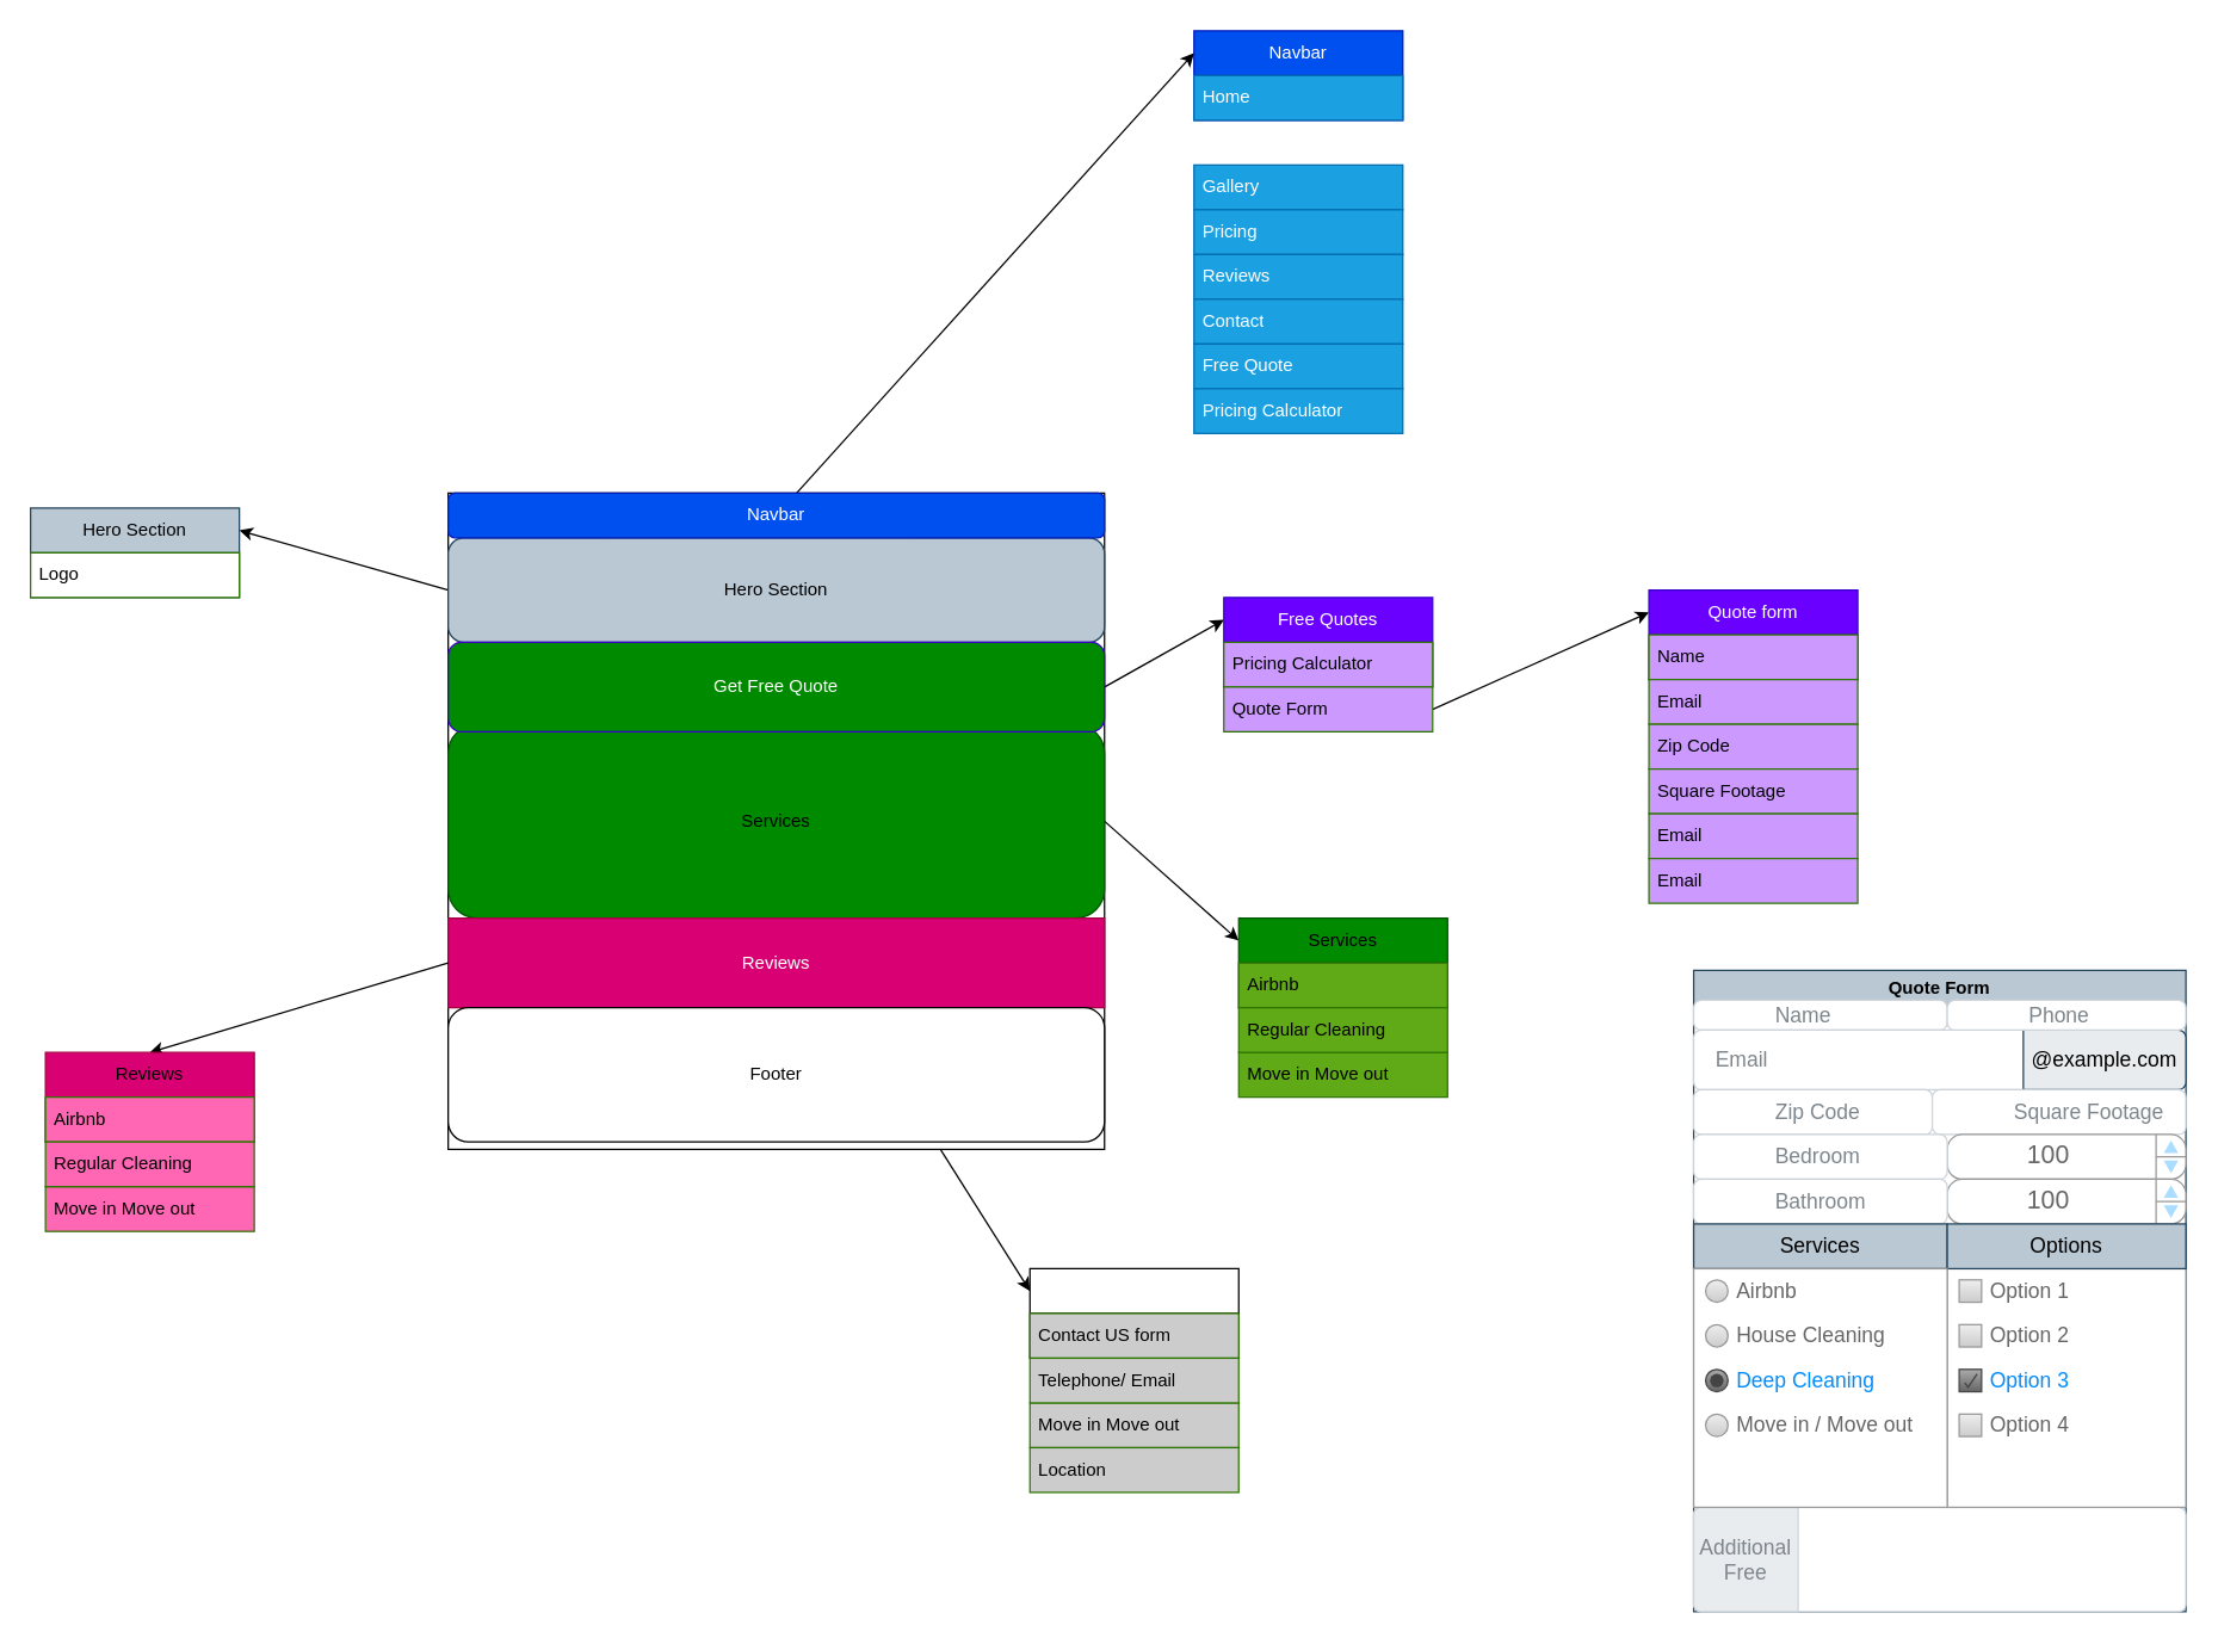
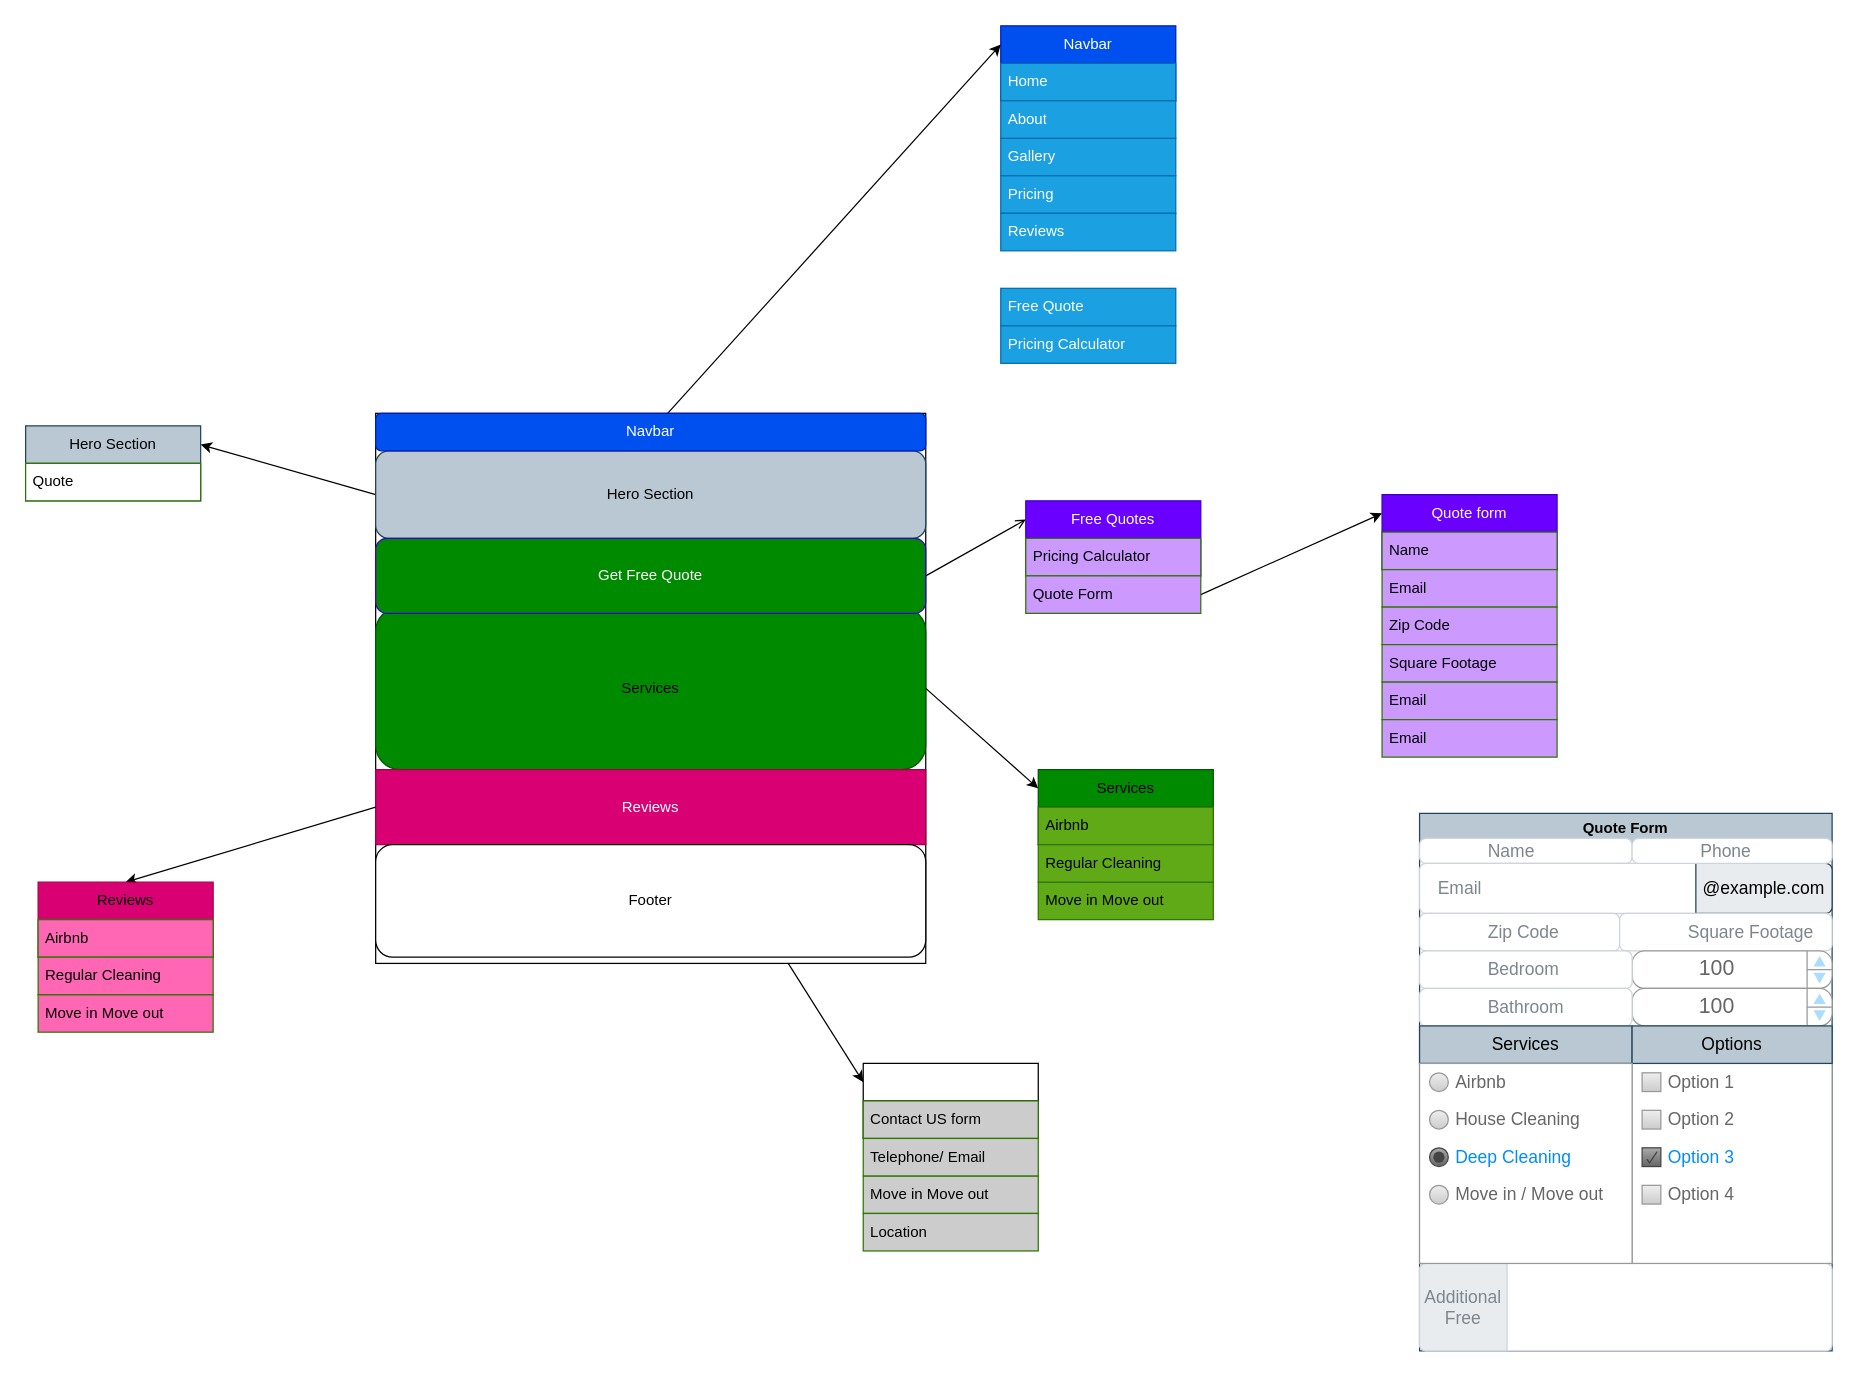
+ <mxCell id="19" value="About" style="text;strokeColor=#006EAF;fillColor=#1ba1e2;align=left;verticalAlign=middle;spacingLeft=4;spacingRight=4;overflow=hidden;points=[[0,0.5],[1,0.5]];portConstraint=eastwest;rotatable=0;whiteSpace=wrap;html=1;fontColor=#ffffff;" vertex="1" parent="1"><mxGeometry x="800" y="80" width="140" height="30" as="geometry" /></mxCell>
- <mxCell id="17" value="Contact" style="text;strokeColor=#006EAF;fillColor=#1ba1e2;align=left;verticalAlign=middle;spacingLeft=4;spacingRight=4;overflow=hidden;points=[[0,0.5],[1,0.5]];portConstraint=eastwest;rotatable=0;whiteSpace=wrap;html=1;fontColor=#ffffff;" vertex="1" parent="1"><mxGeometry x="800" y="200" width="140" height="30" as="geometry" /></mxCell>
- <mxCell id="42" value="&lt;font color=&quot;#000000&quot;&gt;Logo&lt;/font&gt;" style="text;strokeColor=#2D7600;fillColor=#FFFFFF;align=left;verticalAlign=middle;spacingLeft=4;spacingRight=4;overflow=hidden;points=[[0,0.5],[1,0.5]];portConstraint=eastwest;rotatable=0;whiteSpace=wrap;html=1;fontColor=#ffffff;" vertex="1" parent="41"><mxGeometry y="30" width="140" height="30" as="geometry" /></mxCell>
+ <mxCell id="42" value="&lt;font color=&quot;#000000&quot;&gt;Quote&lt;/font&gt;" style="text;strokeColor=#2D7600;fillColor=#FFFFFF;align=left;verticalAlign=middle;spacingLeft=4;spacingRight=4;overflow=hidden;points=[[0,0.5],[1,0.5]];portConstraint=eastwest;rotatable=0;whiteSpace=wrap;html=1;fontColor=#ffffff;" vertex="1" parent="41"><mxGeometry y="30" width="140" height="30" as="geometry" /></mxCell>
- <mxCell id="9" style="edgeStyle=none;html=1;exitX=1;exitY=0.5;exitDx=0;exitDy=0;entryX=0;entryY=0.25;entryDx=0;entryDy=0;fontColor=#FFFFFF;" edge="1" parent="1" source="10" target="37"><mxGeometry relative="1" as="geometry" /></mxCell>
+ <mxCell id="9" style="edgeStyle=none;html=1;exitX=1;exitY=0.5;exitDx=0;exitDy=0;entryX=0;entryY=0.25;entryDx=0;entryDy=0;fontColor=#FFFFFF;endArrow=open;" edge="1" parent="1" source="10" target="37"><mxGeometry relative="1" as="geometry" /></mxCell>
